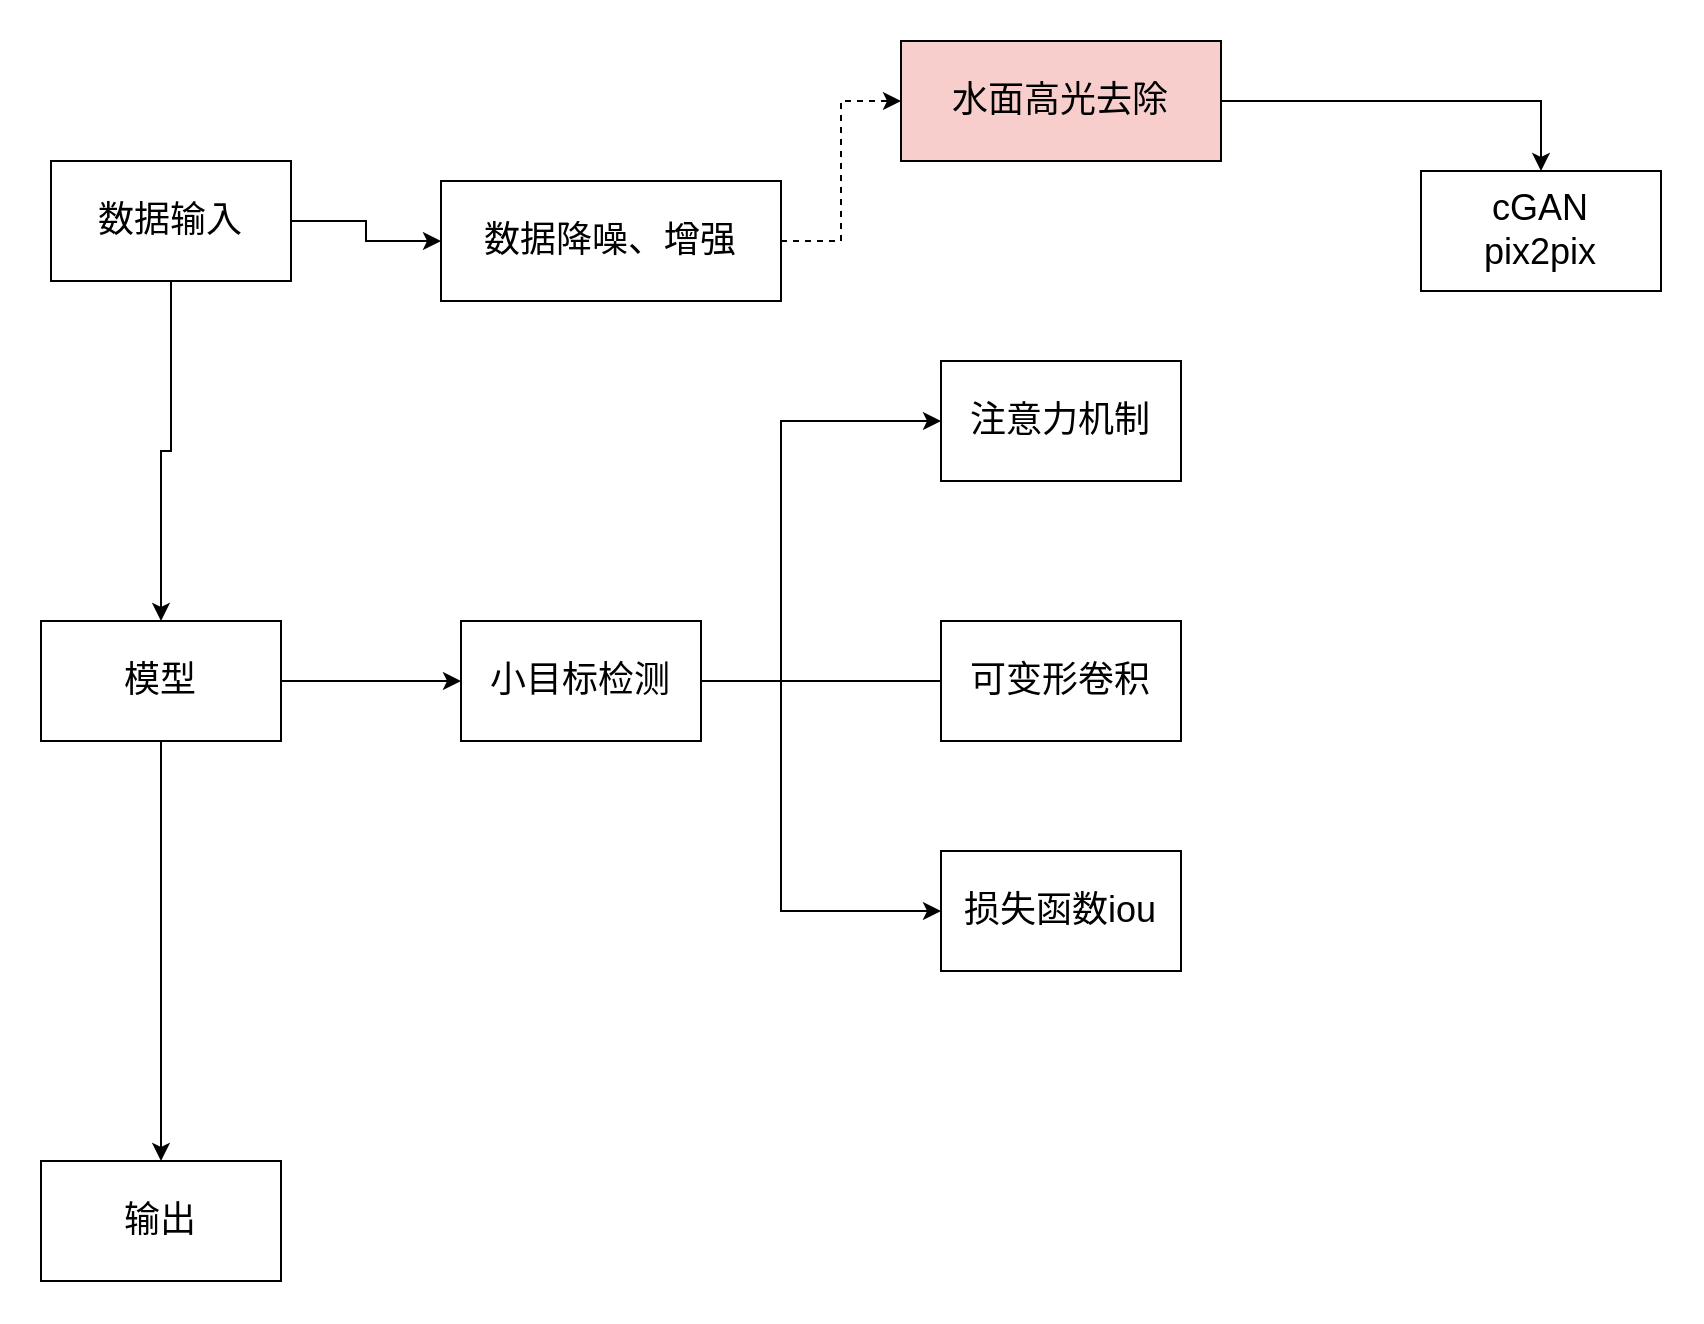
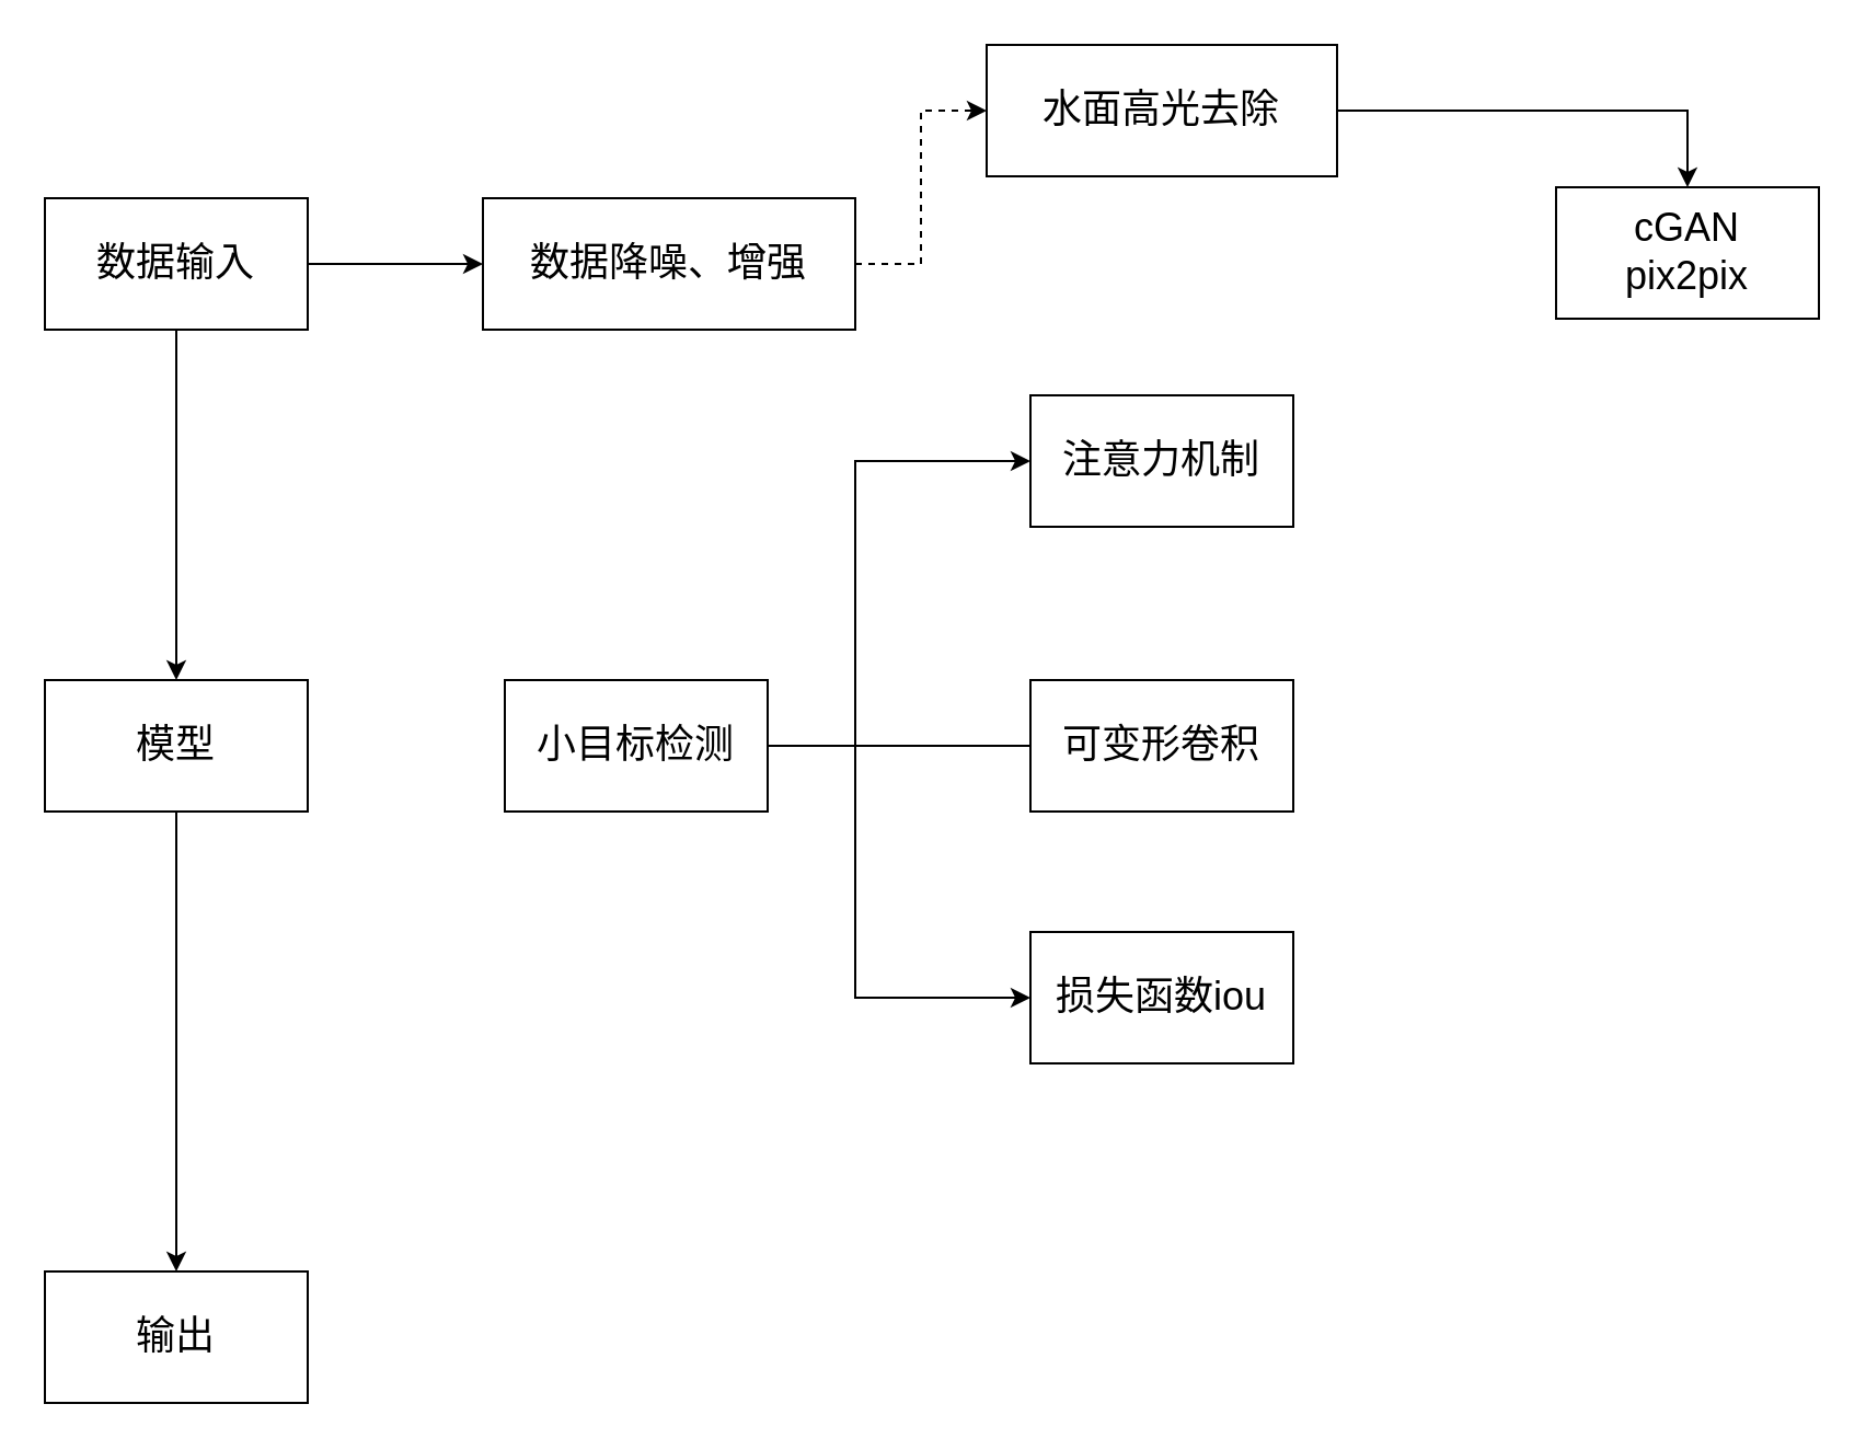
- <mxCell id="12" value="水面高光去除" style="whiteSpace=wrap;html=1;fontSize=18;rounded=0;fillColor=#f8cecc;" vertex="1" parent="1"><mxGeometry x="450" y="20" width="160" height="60" as="geometry" /></mxCell>
+ <mxCell id="12" value="水面高光去除" style="whiteSpace=wrap;html=1;fontSize=18;rounded=0;" vertex="1" parent="1"><mxGeometry x="450" y="20" width="160" height="60" as="geometry" /></mxCell>
- <mxCell id="4" value="数据输入" style="rounded=0;whiteSpace=wrap;html=1;fontSize=18;" vertex="1" parent="1"><mxGeometry x="25" y="80" width="120" height="60" as="geometry" /></mxCell>
+ <mxCell id="4" value="数据输入" style="rounded=0;whiteSpace=wrap;html=1;fontSize=18;" vertex="1" parent="1"><mxGeometry x="20" y="90" width="120" height="60" as="geometry" /></mxCell>
- <mxCell id="6" value="" style="edgeStyle=orthogonalEdgeStyle;rounded=0;orthogonalLoop=1;jettySize=auto;html=1;" edge="1" parent="1" source="7" target="16"><mxGeometry relative="1" as="geometry" /></mxCell>
